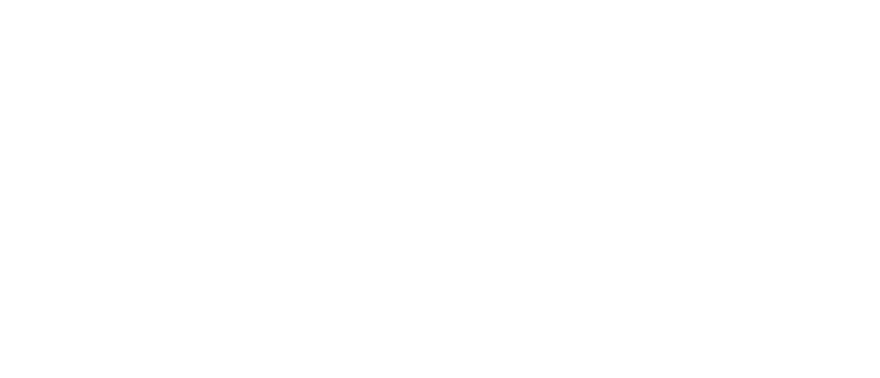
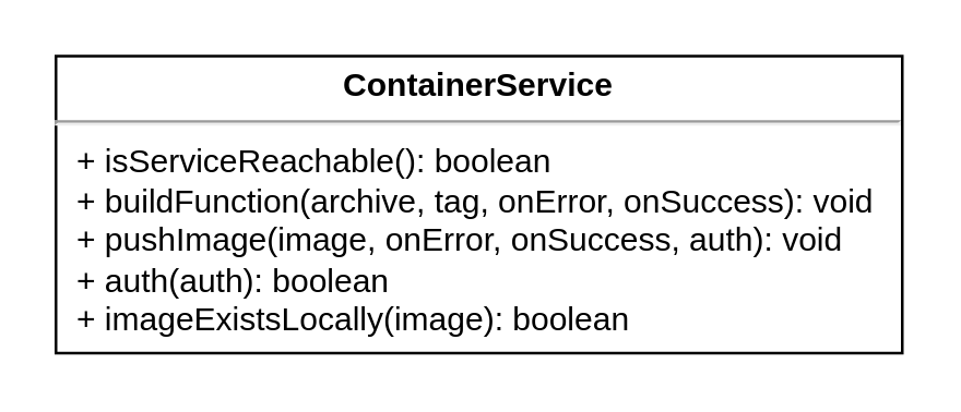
+ <mxCell id="2" value="&lt;p style=&quot;margin: 4px 0px 0px; text-align: center;&quot;&gt;&lt;b&gt;ContainerService&lt;/b&gt;&lt;/p&gt;&lt;hr&gt;&lt;p style=&quot;margin:0px;margin-left:8px;&quot;&gt;+ isServiceReachable(): boolean&lt;br&gt;+ buildFunction(archive, tag, onError, onSuccess): void&lt;br&gt;+ pushImage(image, onError, onSuccess, auth): void&lt;/p&gt;&lt;p style=&quot;margin:0px;margin-left:8px;&quot;&gt;+ auth(auth): boolean&lt;/p&gt;&lt;p style=&quot;margin:0px;margin-left:8px;&quot;&gt;+ imageExistsLocally(image): boolean&lt;/p&gt;" style="verticalAlign=top;align=left;overflow=fill;fontSize=12;fontFamily=Helvetica;html=1;whiteSpace=wrap;" vertex="1" parent="1"><mxGeometry x="20" y="20" width="310" height="109" as="geometry" /></mxCell>
